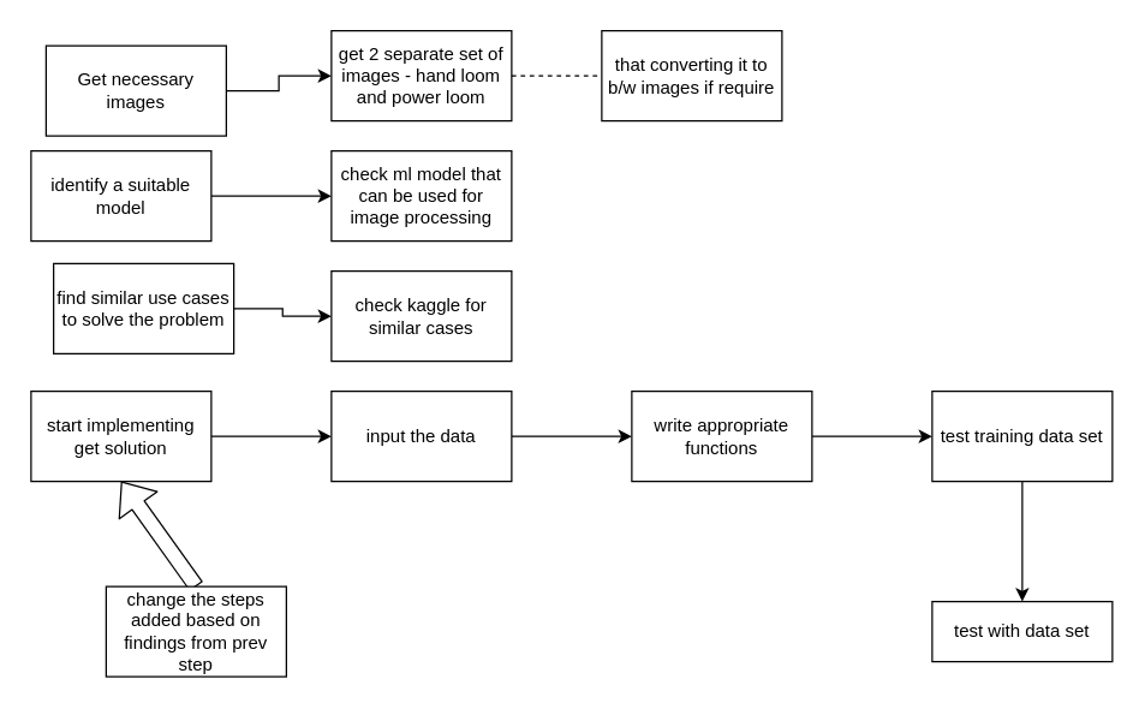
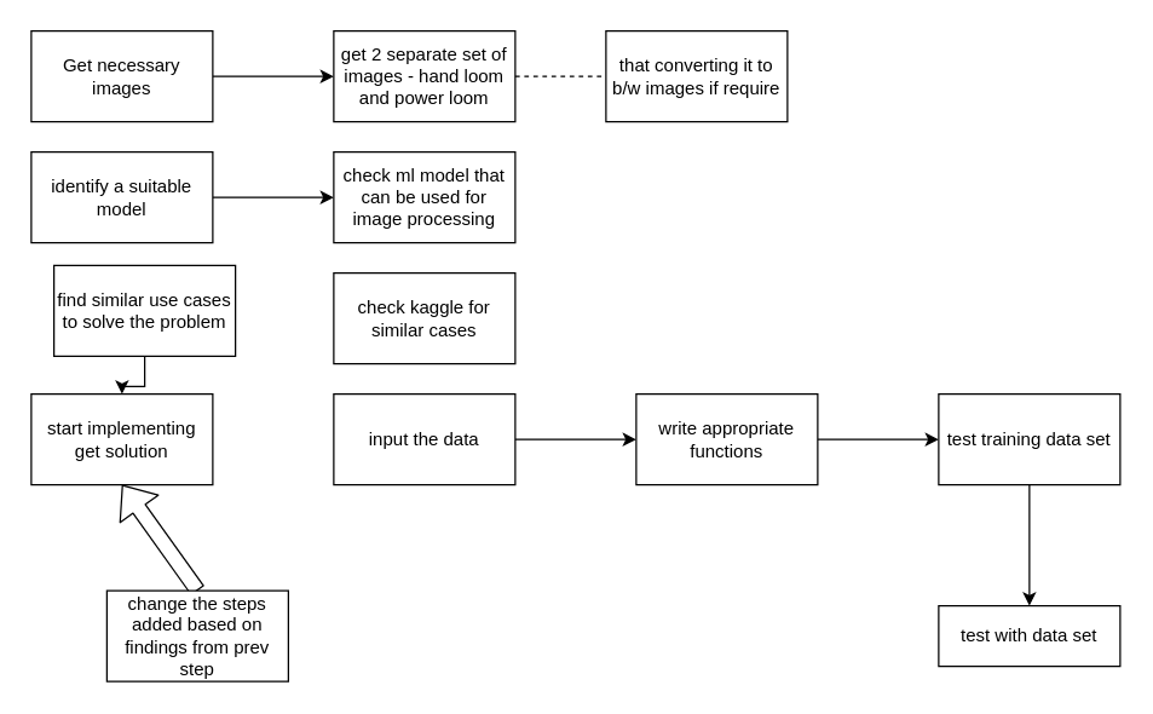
- <mxCell id="3" value="Get necessary images" style="rounded=0;whiteSpace=wrap;html=1;" vertex="1" parent="1"><mxGeometry x="30" y="30" width="120" height="60" as="geometry" /></mxCell>
+ <mxCell id="3" value="Get necessary images" style="rounded=0;whiteSpace=wrap;html=1;" vertex="1" parent="1"><mxGeometry x="20" y="20" width="120" height="60" as="geometry" /></mxCell>
- <mxCell id="7" value="" style="edgeStyle=orthogonalEdgeStyle;rounded=0;orthogonalLoop=1;jettySize=auto;html=1;" edge="1" parent="1" source="8" target="9"><mxGeometry relative="1" as="geometry" /></mxCell>
+ <mxCell id="7" value="" style="edgeStyle=orthogonalEdgeStyle;rounded=0;orthogonalLoop=1;jettySize=auto;html=1;" edge="1" parent="1" source="8" target="11"><mxGeometry relative="1" as="geometry" /></mxCell>
- <mxCell id="10" value="" style="edgeStyle=orthogonalEdgeStyle;rounded=0;orthogonalLoop=1;jettySize=auto;html=1;" edge="1" parent="1" source="11" target="13"><mxGeometry relative="1" as="geometry" /></mxCell>
